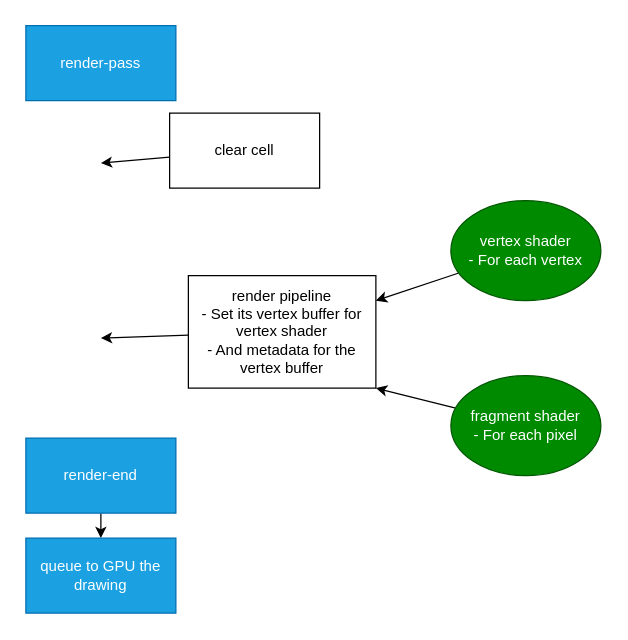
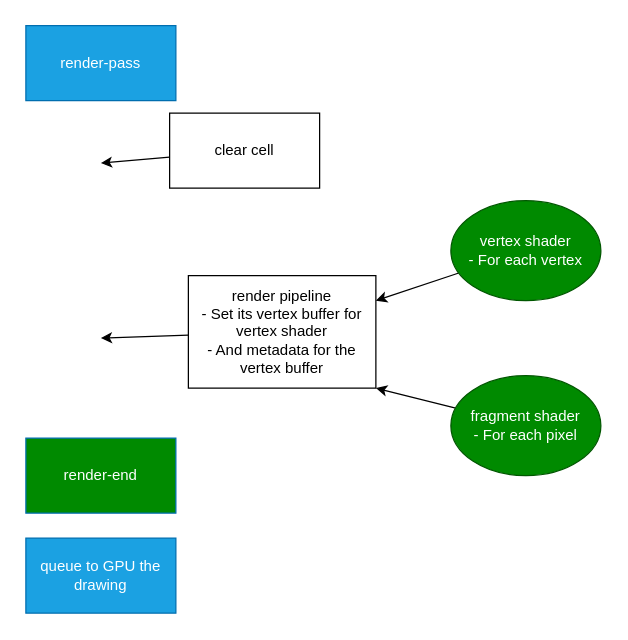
- <mxCell id="6" value="render-end" style="rounded=0;whiteSpace=wrap;html=1;fillColor=#1ba1e2;fontColor=#ffffff;strokeColor=#006EAF;" vertex="1" parent="1"><mxGeometry x="20" y="350" width="120" height="60" as="geometry" /></mxCell>
+ <mxCell id="6" value="render-end" style="rounded=0;whiteSpace=wrap;html=1;fillColor=#008a00;fontColor=#ffffff;strokeColor=#006EAF;" vertex="1" parent="1"><mxGeometry x="20" y="350" width="120" height="60" as="geometry" /></mxCell>
- <mxCell id="5" style="edgeStyle=none;html=1;" edge="1" parent="1" source="6" target="7"><mxGeometry relative="1" as="geometry" /></mxCell>
